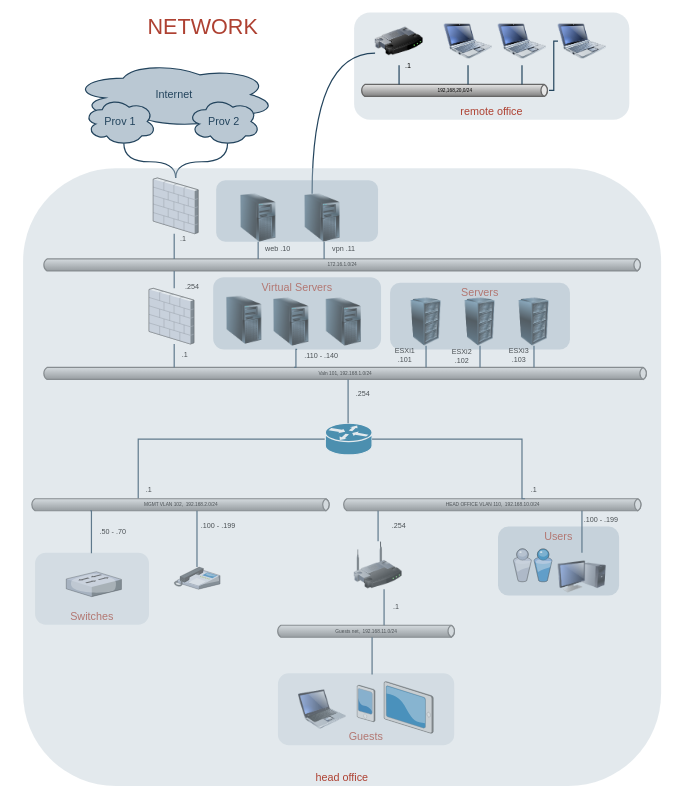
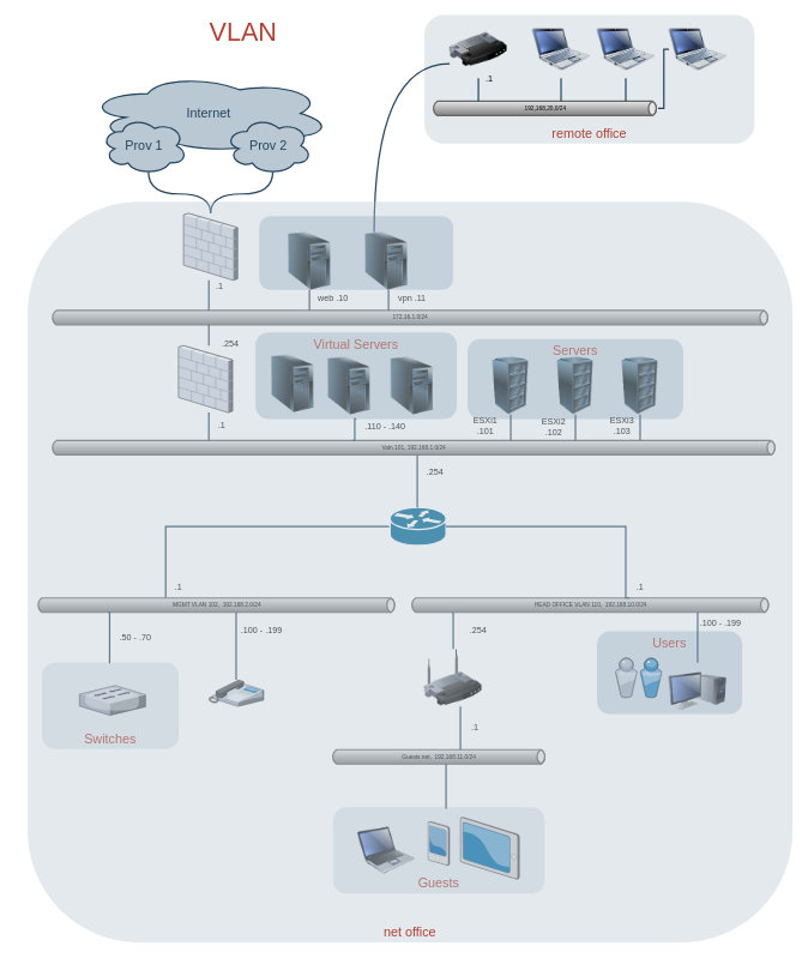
- <mxCell id="32" value="NETWORK" style="text;html=1;strokeColor=none;fillColor=none;align=center;verticalAlign=middle;whiteSpace=wrap;overflow=hidden;shadow=0;fontSize=36;fontColor=#AE4132;fontStyle=0" parent="1" vertex="1"><mxGeometry x="20" y="20" width="636" height="45" as="geometry" /></mxCell>
+ <mxCell id="32" value="VLAN" style="text;html=1;strokeColor=none;fillColor=none;align=center;verticalAlign=middle;whiteSpace=wrap;overflow=hidden;shadow=0;fontSize=36;fontColor=#AE4132;fontStyle=0" parent="1" vertex="1"><mxGeometry x="20" y="20" width="636" height="45" as="geometry" /></mxCell>
- <mxCell id="89" value="head office" style="rounded=1;whiteSpace=wrap;html=1;shadow=0;strokeColor=none;fillColor=#BAC8D3;gradientColor=none;fontSize=18;fontColor=#AE4132;fontStyle=0;verticalAlign=bottom;opacity=40;strokeWidth=3;" parent="1" vertex="1"><mxGeometry x="38" y="280" width="1064" height="1030" as="geometry" /></mxCell>
+ <mxCell id="89" value="net office" style="rounded=1;whiteSpace=wrap;html=1;shadow=0;strokeColor=none;fillColor=#BAC8D3;gradientColor=none;fontSize=18;fontColor=#AE4132;fontStyle=0;verticalAlign=bottom;opacity=40;strokeWidth=3;" parent="1" vertex="1"><mxGeometry x="38" y="280" width="1064" height="1030" as="geometry" /></mxCell>
